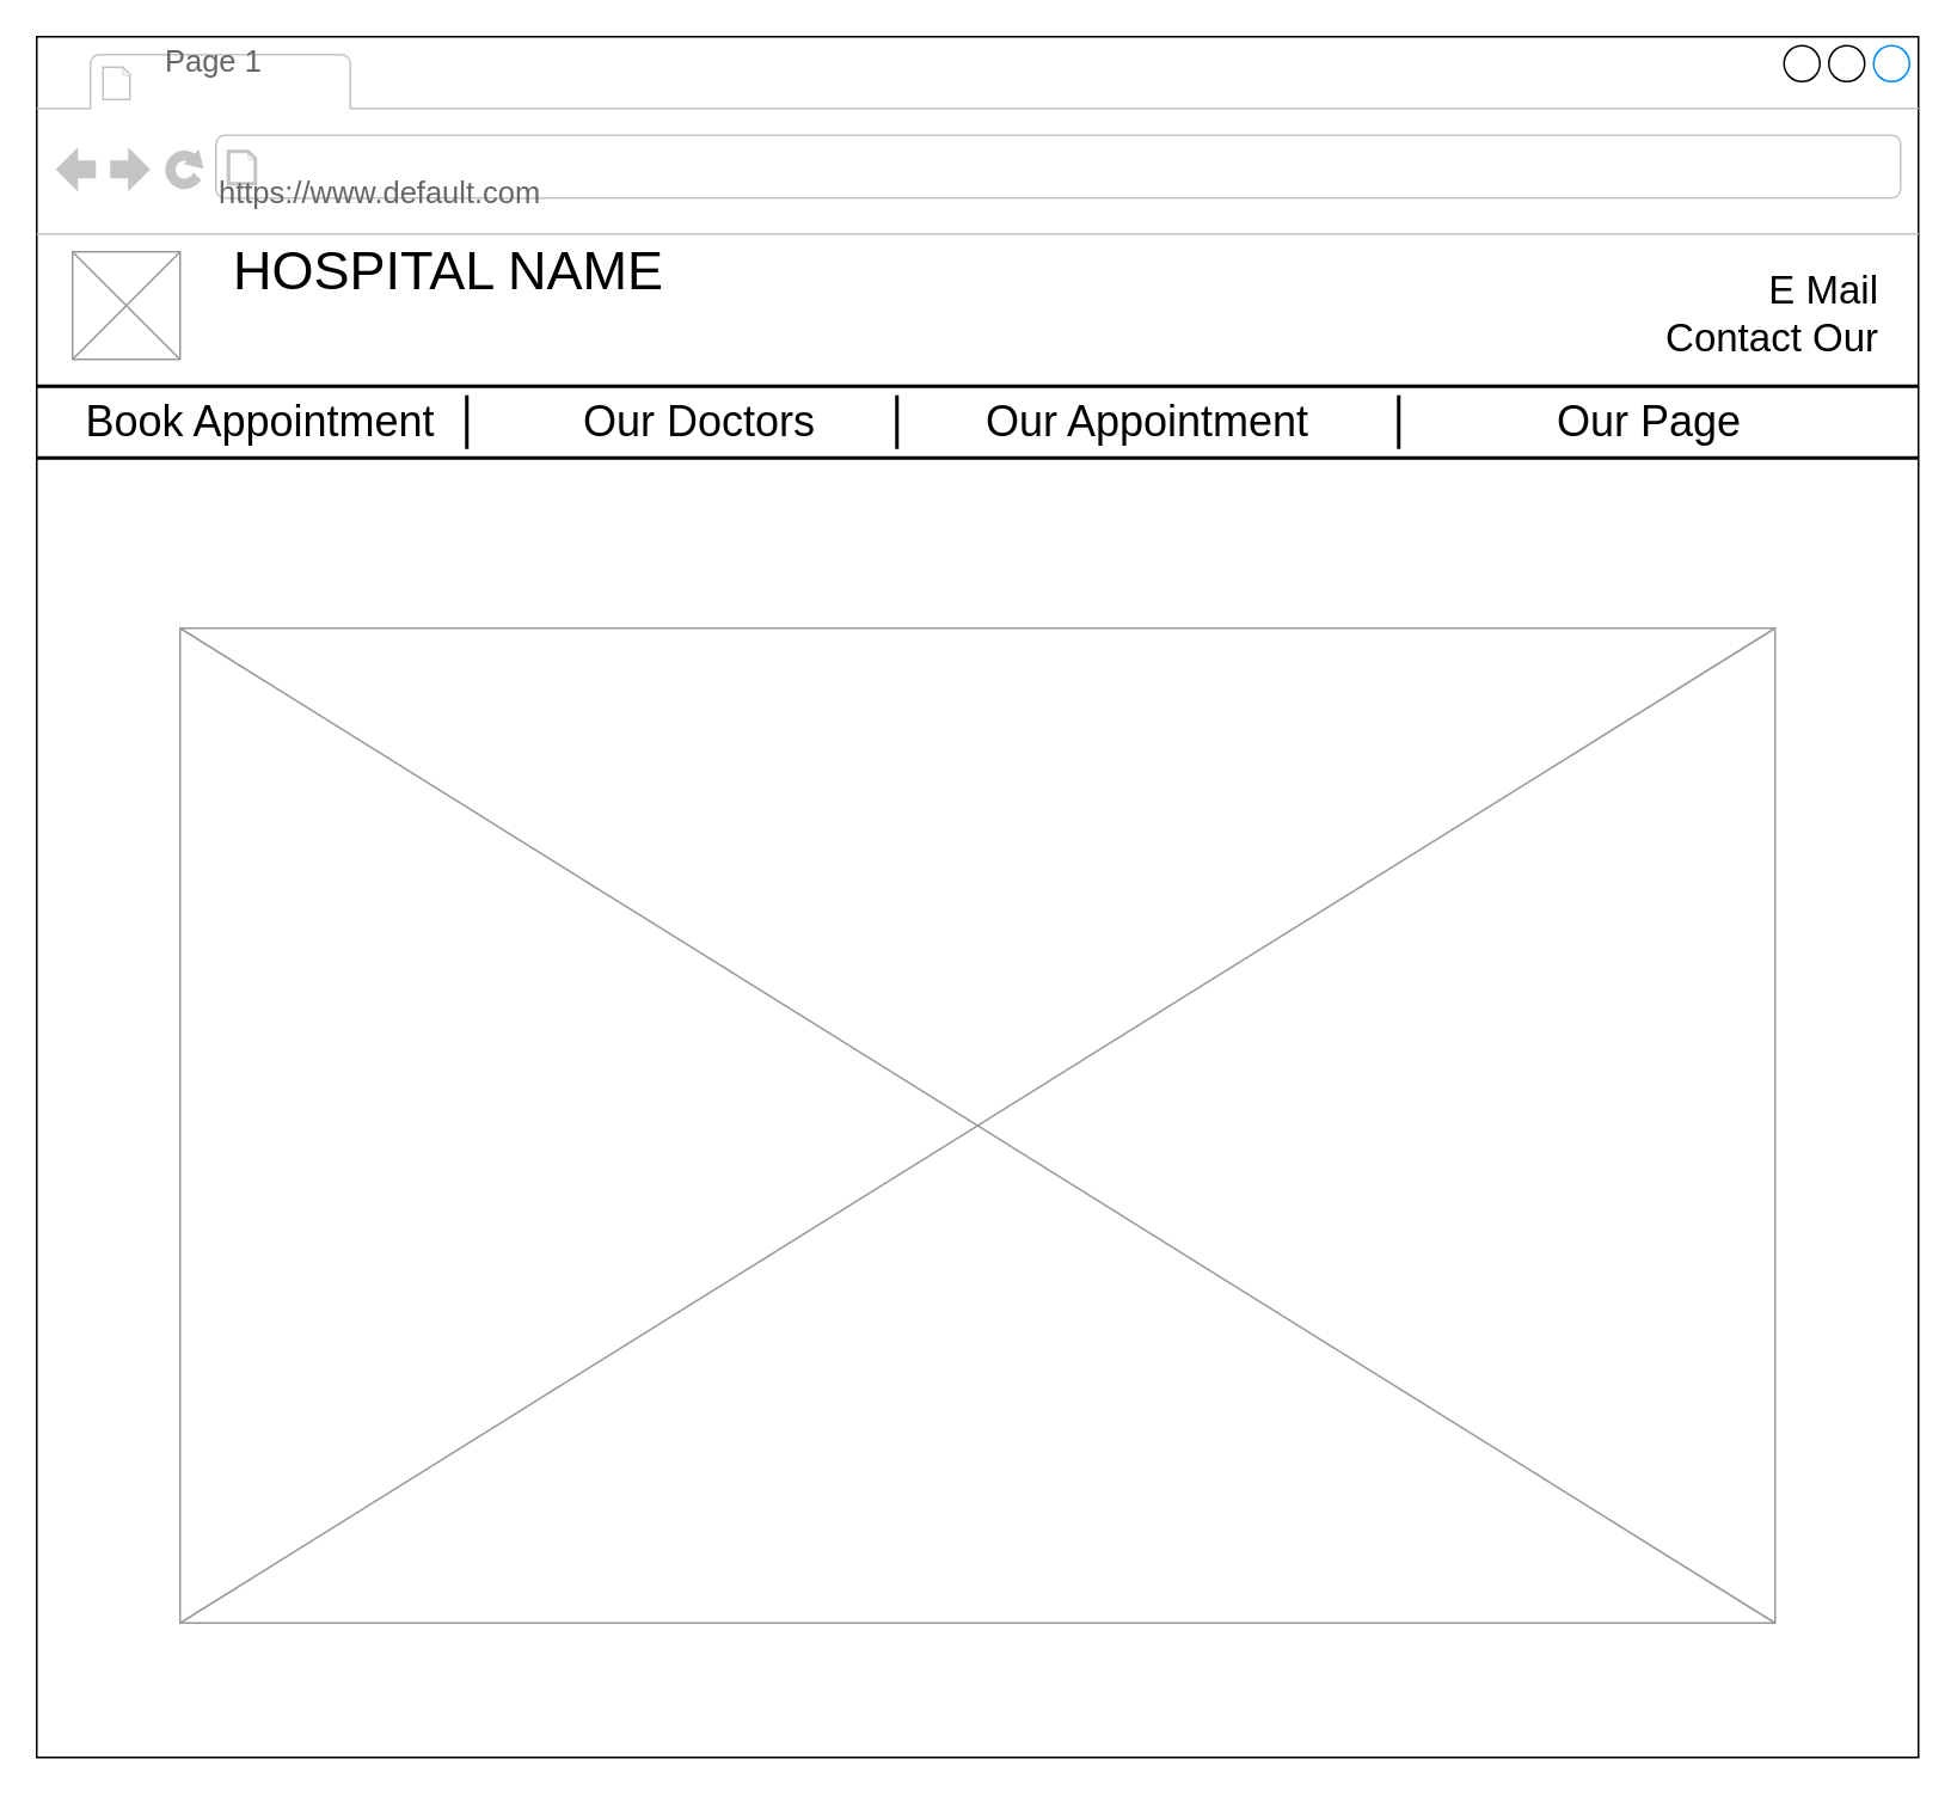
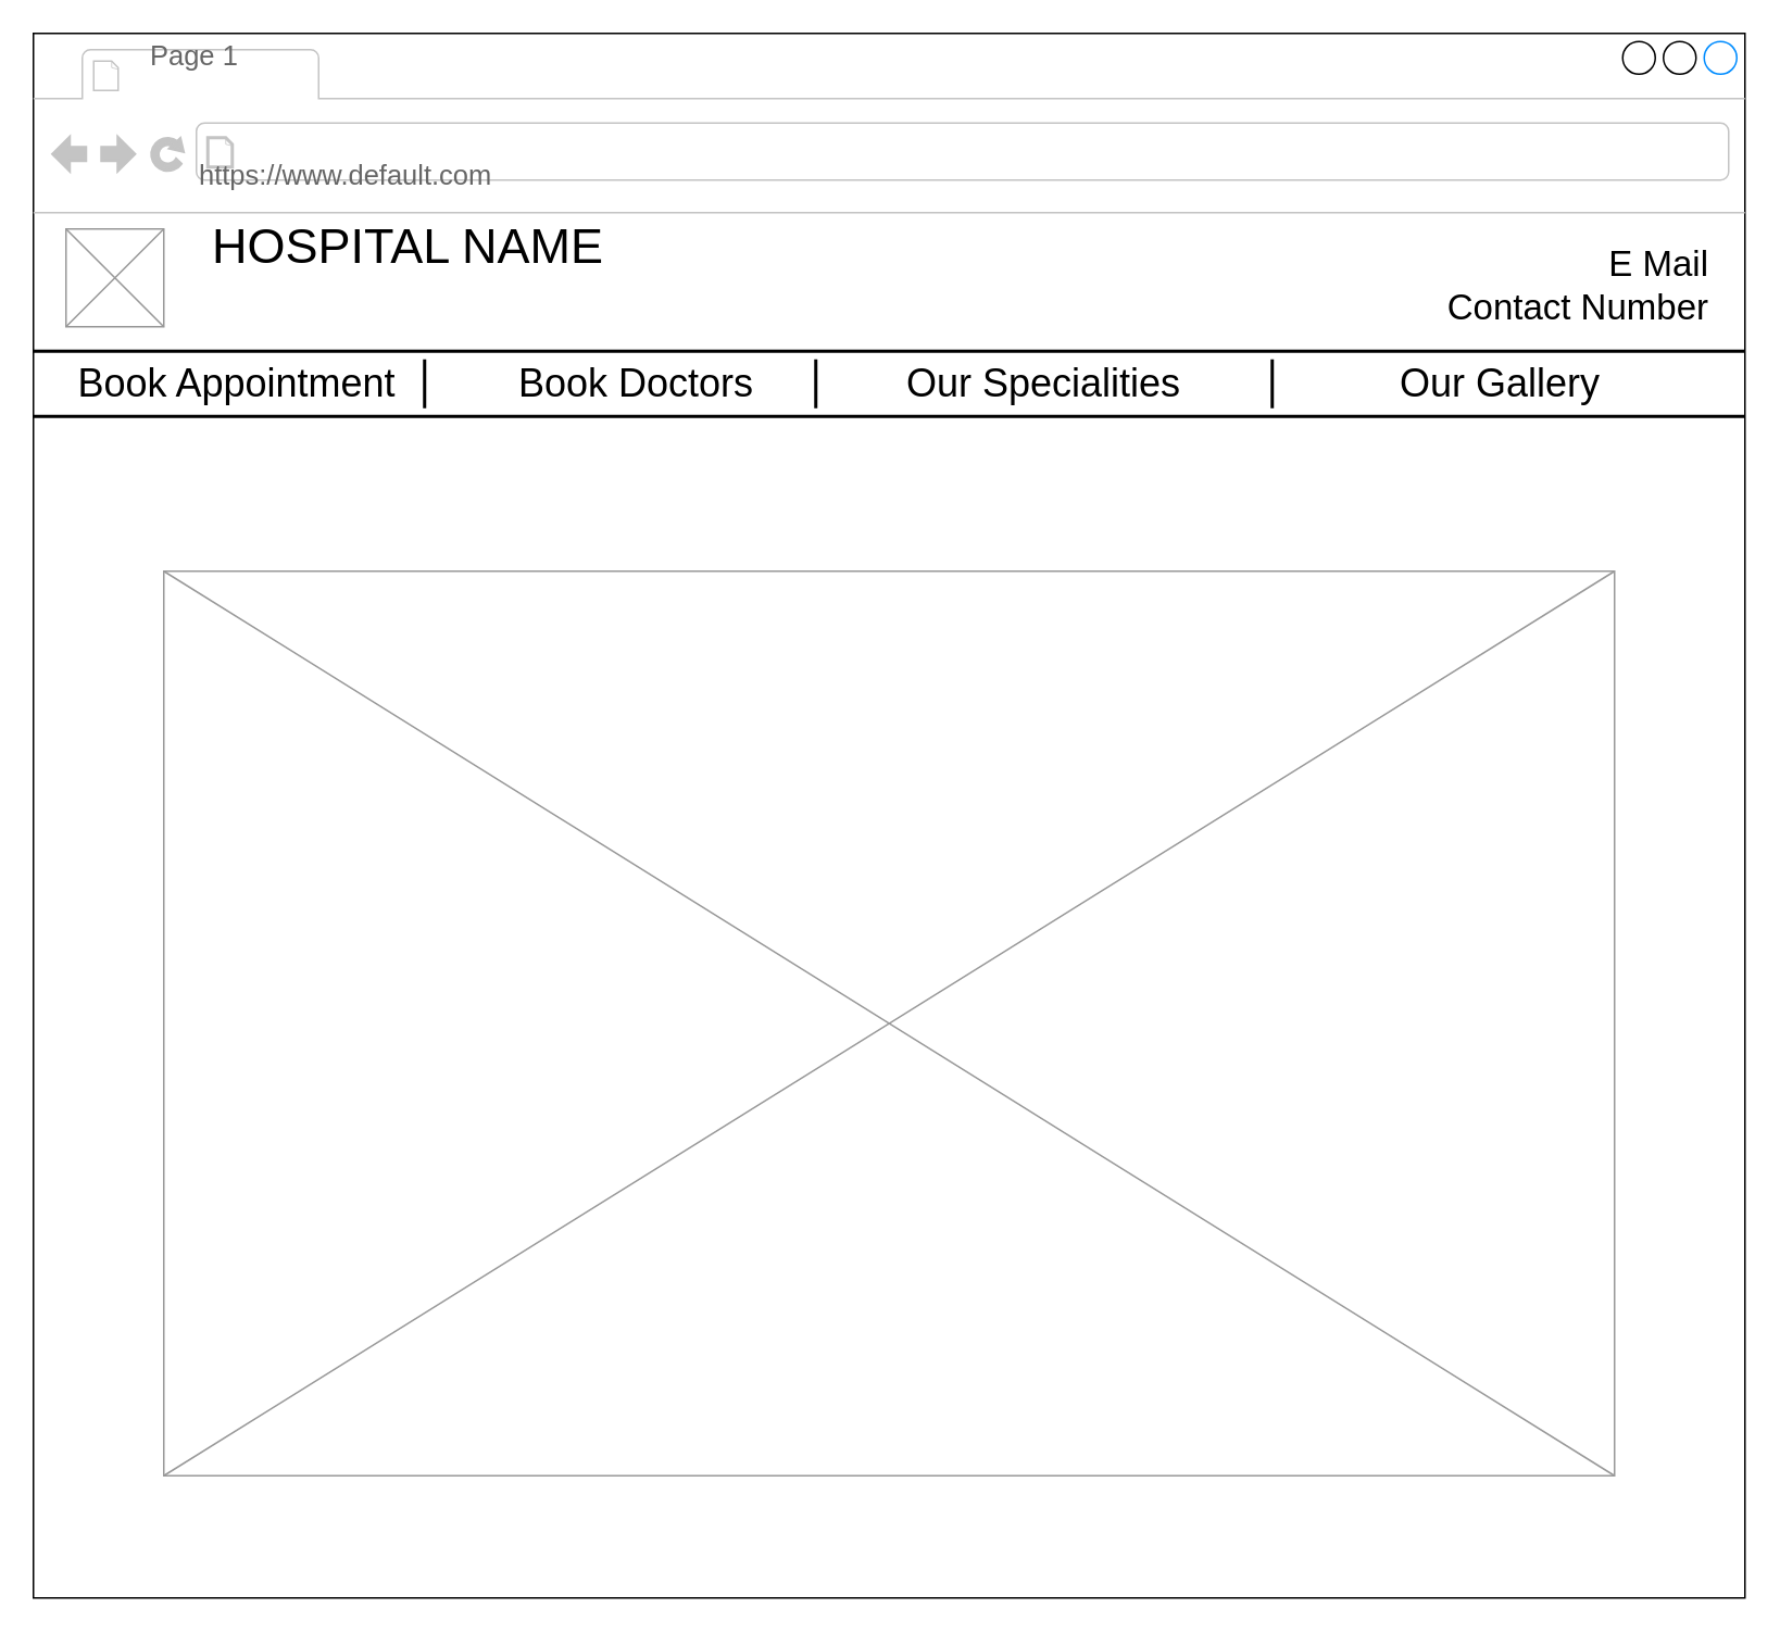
- <mxCell id="6" value="&lt;font style=&quot;font-size: 22px&quot;&gt;E Mail&lt;br&gt;Contact Our&lt;/font&gt;" style="text;html=1;strokeColor=none;fillColor=none;align=right;verticalAlign=middle;whiteSpace=wrap;rounded=0;" parent="2" vertex="1"><mxGeometry x="860" y="110" width="170" height="90" as="geometry" /></mxCell>
+ <mxCell id="6" value="&lt;font style=&quot;font-size: 22px&quot;&gt;E Mail&lt;br&gt;Contact Number&lt;/font&gt;" style="text;html=1;strokeColor=none;fillColor=none;align=right;verticalAlign=middle;whiteSpace=wrap;rounded=0;" parent="2" vertex="1"><mxGeometry x="860" y="110" width="170" height="90" as="geometry" /></mxCell>
- <mxCell id="10" value="&lt;span style=&quot;font-size: 24px&quot;&gt;Our Doctors&lt;/span&gt;" style="text;html=1;strokeColor=none;fillColor=none;align=center;verticalAlign=middle;whiteSpace=wrap;rounded=0;" parent="2" vertex="1"><mxGeometry x="265" y="190" width="210" height="50" as="geometry" /></mxCell>
+ <mxCell id="10" value="&lt;span style=&quot;font-size: 24px&quot;&gt;Book Doctors&lt;/span&gt;" style="text;html=1;strokeColor=none;fillColor=none;align=center;verticalAlign=middle;whiteSpace=wrap;rounded=0;" parent="2" vertex="1"><mxGeometry x="265" y="190" width="210" height="50" as="geometry" /></mxCell>
- <mxCell id="9" value="&lt;span style=&quot;font-size: 24px&quot;&gt;Our Appointment&lt;/span&gt;" style="text;html=1;strokeColor=none;fillColor=none;align=center;verticalAlign=middle;whiteSpace=wrap;rounded=0;" parent="2" vertex="1"><mxGeometry x="515" y="190" width="210" height="50" as="geometry" /></mxCell>
+ <mxCell id="9" value="&lt;span style=&quot;font-size: 24px&quot;&gt;Our Specialities&lt;/span&gt;" style="text;html=1;strokeColor=none;fillColor=none;align=center;verticalAlign=middle;whiteSpace=wrap;rounded=0;" parent="2" vertex="1"><mxGeometry x="515" y="190" width="210" height="50" as="geometry" /></mxCell>
- <mxCell id="11" value="&lt;span style=&quot;font-size: 24px&quot;&gt;Our Page&lt;/span&gt;" style="text;html=1;strokeColor=none;fillColor=none;align=center;verticalAlign=middle;whiteSpace=wrap;rounded=0;" parent="2" vertex="1"><mxGeometry x="795" y="190" width="210" height="50" as="geometry" /></mxCell>
+ <mxCell id="11" value="&lt;span style=&quot;font-size: 24px&quot;&gt;Our Gallery&lt;/span&gt;" style="text;html=1;strokeColor=none;fillColor=none;align=center;verticalAlign=middle;whiteSpace=wrap;rounded=0;" parent="2" vertex="1"><mxGeometry x="795" y="190" width="210" height="50" as="geometry" /></mxCell>
